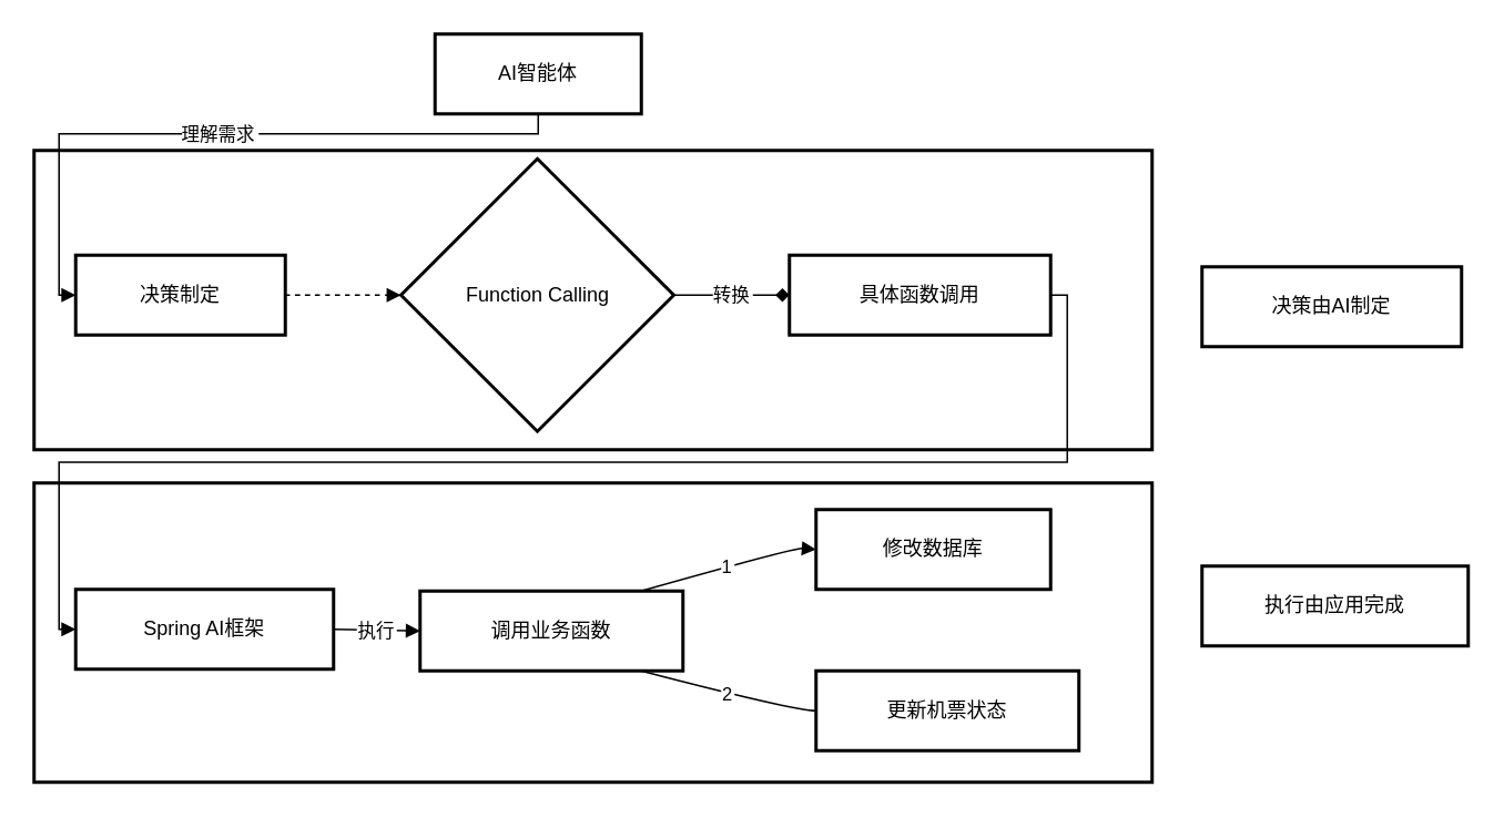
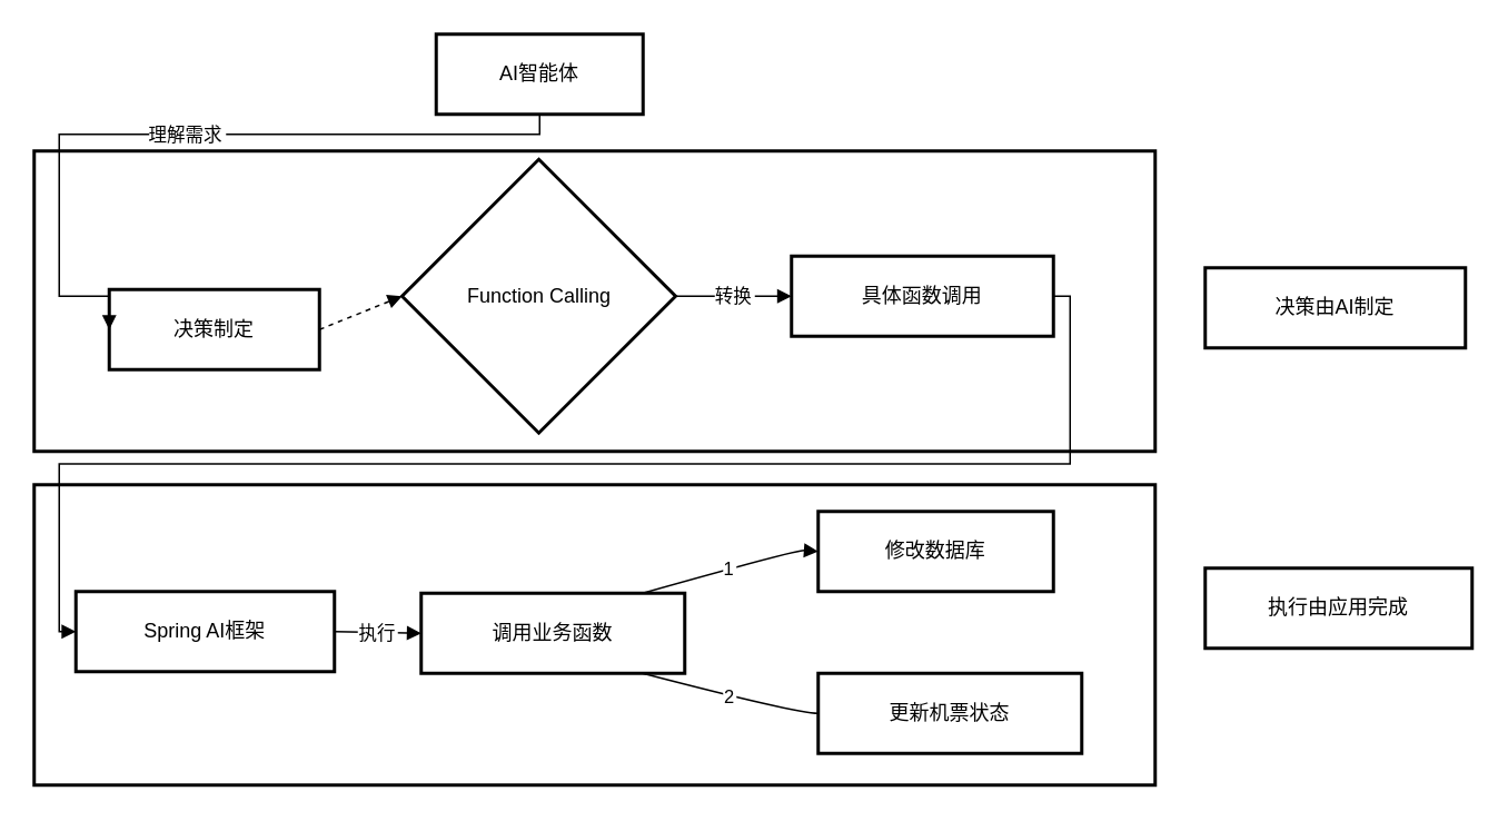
- <mxCell id="5" value="决策制定" style="whiteSpace=wrap;strokeWidth=2;" vertex="1" parent="1"><mxGeometry x="45" y="153" width="126" height="48" as="geometry" /></mxCell>
+ <mxCell id="5" value="决策制定" style="whiteSpace=wrap;strokeWidth=2;" vertex="1" parent="1"><mxGeometry x="65" y="173" width="126" height="48" as="geometry" /></mxCell>
- <mxCell id="16" value="转换" style="curved=1;startArrow=none;endArrow=diamond;exitX=1;exitY=0.5;entryX=0;entryY=0.5;rounded=0;" edge="1" parent="1" source="6" target="7"><mxGeometry relative="1" as="geometry"><Array as="points" /></mxGeometry></mxCell>
+ <mxCell id="16" value="转换" style="curved=1;startArrow=none;endArrow=block;exitX=1;exitY=0.5;entryX=0;entryY=0.5;rounded=0;" edge="1" parent="1" source="6" target="7"><mxGeometry relative="1" as="geometry"><Array as="points" /></mxGeometry></mxCell>
